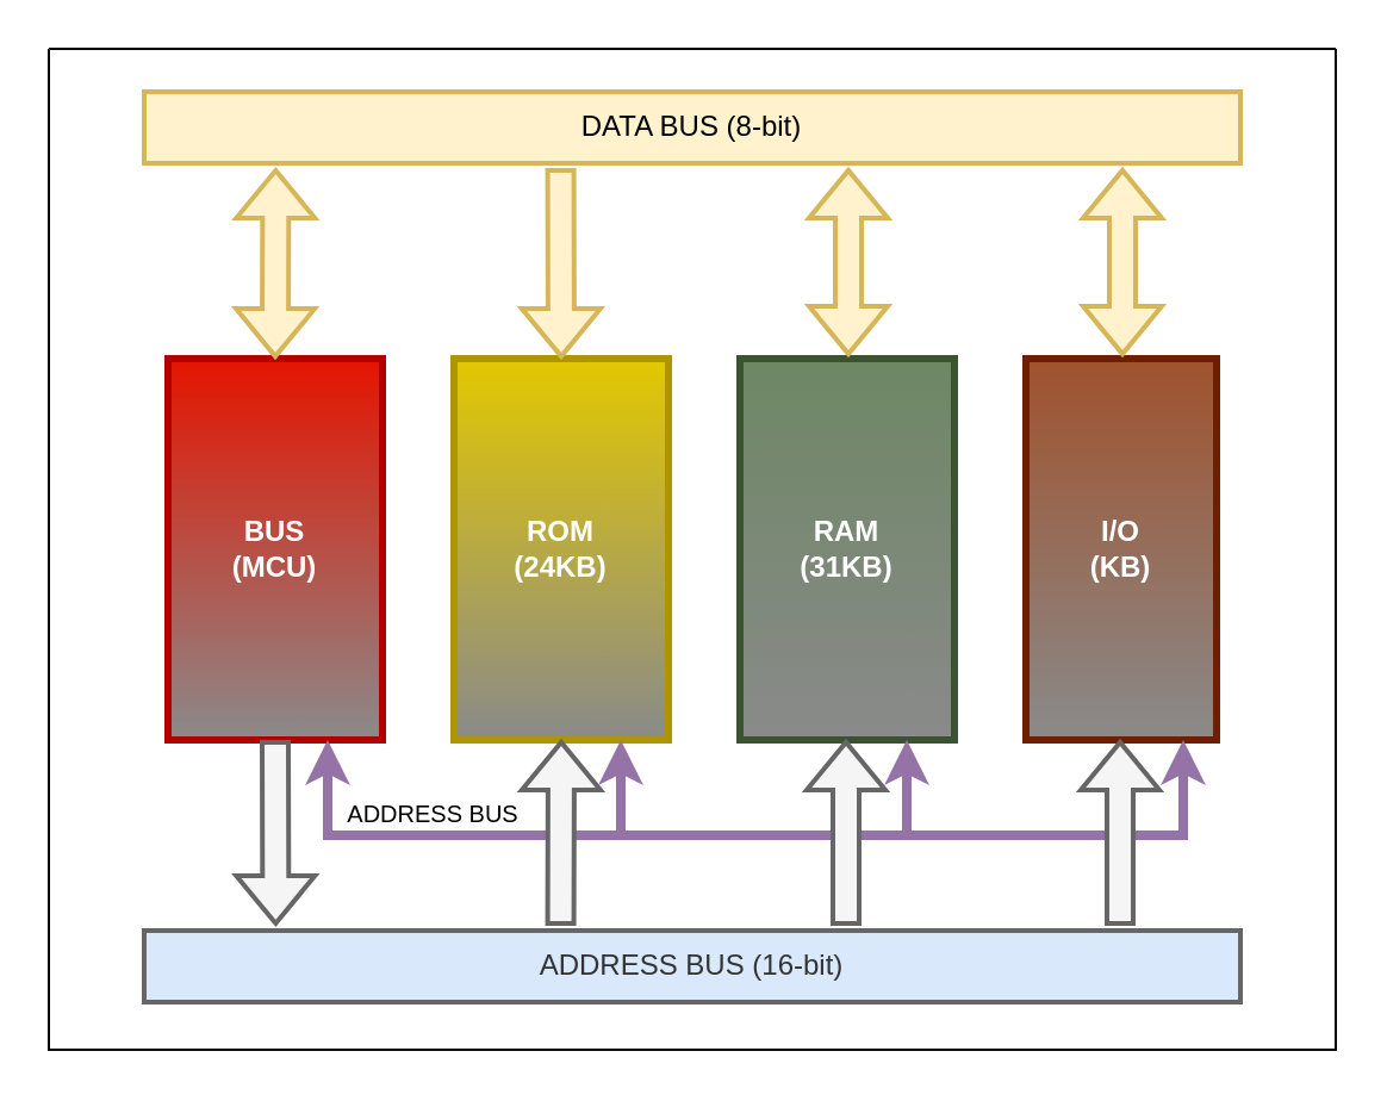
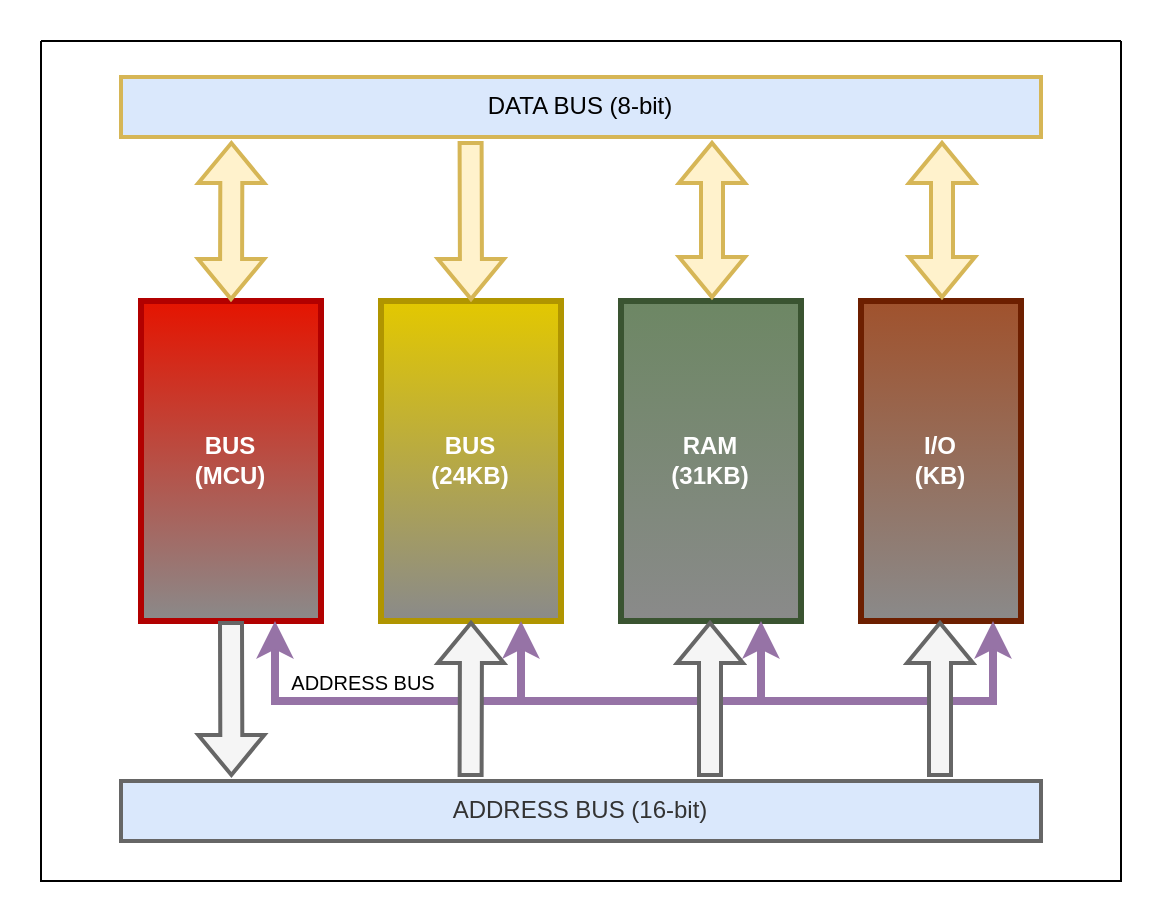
- <mxCell id="7" value="DATA BUS (8-bit)" style="rounded=0;whiteSpace=wrap;html=1;fillColor=#fff2cc;strokeColor=#d6b656;strokeWidth=2;" parent="1" vertex="1"><mxGeometry x="60" y="38" width="460" height="30" as="geometry" /></mxCell>
+ <mxCell id="7" value="DATA BUS (8-bit)" style="rounded=0;whiteSpace=wrap;html=1;fillColor=#dae8fc;strokeColor=#d6b656;strokeWidth=2;" parent="1" vertex="1"><mxGeometry x="60" y="38" width="460" height="30" as="geometry" /></mxCell>
- <mxCell id="5" value="&lt;div&gt;ROM&lt;/div&gt;&lt;div&gt;(24KB)&lt;br&gt;&lt;/div&gt;" style="rounded=0;whiteSpace=wrap;html=1;fillColor=#e3c800;fontColor=#FFFFFF;strokeColor=#B09500;gradientColor=#8A8A8A;fontStyle=1;strokeWidth=3;" parent="1" vertex="1"><mxGeometry x="190" y="150" width="90" height="160" as="geometry" /></mxCell>
+ <mxCell id="5" value="&lt;div&gt;BUS&lt;/div&gt;&lt;div&gt;(24KB)&lt;br&gt;&lt;/div&gt;" style="rounded=0;whiteSpace=wrap;html=1;fillColor=#e3c800;fontColor=#FFFFFF;strokeColor=#B09500;gradientColor=#8A8A8A;fontStyle=1;strokeWidth=3;" parent="1" vertex="1"><mxGeometry x="190" y="150" width="90" height="160" as="geometry" /></mxCell>
